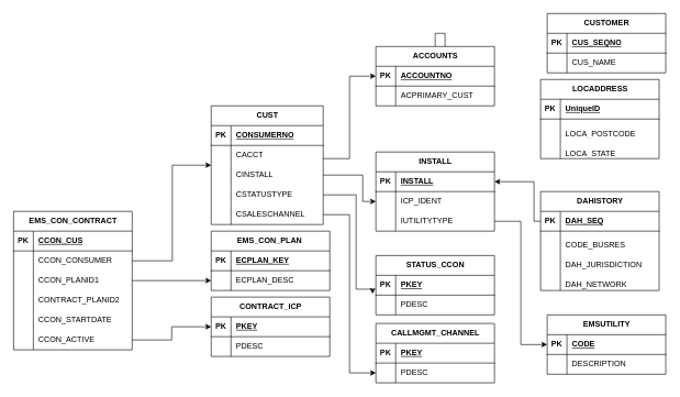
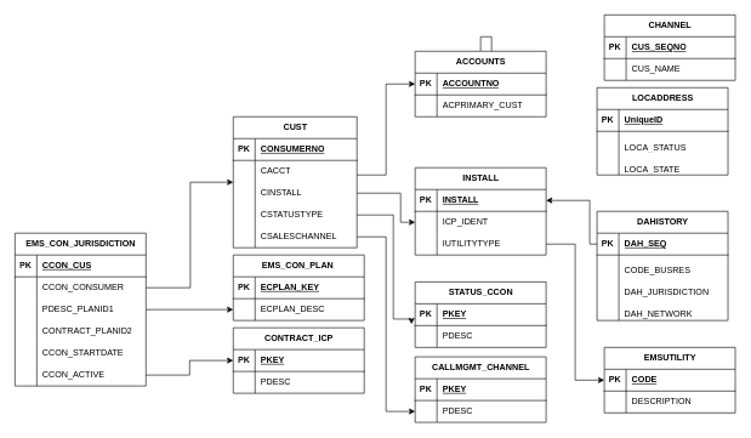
- <mxCell id="96" value="CUSTOMER" style="shape=table;startSize=30;container=1;collapsible=1;childLayout=tableLayout;fixedRows=1;rowLines=0;fontStyle=1;align=center;resizeLast=1;html=1;" vertex="1" parent="1"><mxGeometry x="830" y="20" width="180" height="90" as="geometry" /></mxCell>
+ <mxCell id="96" value="CHANNEL" style="shape=table;startSize=30;container=1;collapsible=1;childLayout=tableLayout;fixedRows=1;rowLines=0;fontStyle=1;align=center;resizeLast=1;html=1;" vertex="1" parent="1"><mxGeometry x="830" y="20" width="180" height="90" as="geometry" /></mxCell>
- <mxCell id="110" value="&lt;p data-pm-slice=&quot;1 1 [&amp;quot;table&amp;quot;,{&amp;quot;isNumberColumnEnabled&amp;quot;:true,&amp;quot;layout&amp;quot;:&amp;quot;default&amp;quot;,&amp;quot;__autoSize&amp;quot;:false,&amp;quot;localId&amp;quot;:&amp;quot;1747b9a3-e54e-4611-b13a-7f2fb78fcf5a&amp;quot;},&amp;quot;tableRow&amp;quot;,{},&amp;quot;tableCell&amp;quot;,{&amp;quot;colspan&amp;quot;:1,&amp;quot;rowspan&amp;quot;:1,&amp;quot;colwidth&amp;quot;:[133],&amp;quot;background&amp;quot;:null}]&quot;&gt;LOCA_POSTCODE&lt;/p&gt;" style="shape=partialRectangle;connectable=0;fillColor=none;top=0;left=0;bottom=0;right=0;align=left;spacingLeft=6;overflow=hidden;whiteSpace=wrap;html=1;" vertex="1" parent="108"><mxGeometry x="30" width="150" height="30" as="geometry"><mxRectangle width="150" height="30" as="alternateBounds" /></mxGeometry></mxCell>
+ <mxCell id="110" value="&lt;p data-pm-slice=&quot;1 1 [&amp;quot;table&amp;quot;,{&amp;quot;isNumberColumnEnabled&amp;quot;:true,&amp;quot;layout&amp;quot;:&amp;quot;default&amp;quot;,&amp;quot;__autoSize&amp;quot;:false,&amp;quot;localId&amp;quot;:&amp;quot;1747b9a3-e54e-4611-b13a-7f2fb78fcf5a&amp;quot;},&amp;quot;tableRow&amp;quot;,{},&amp;quot;tableCell&amp;quot;,{&amp;quot;colspan&amp;quot;:1,&amp;quot;rowspan&amp;quot;:1,&amp;quot;colwidth&amp;quot;:[133],&amp;quot;background&amp;quot;:null}]&quot;&gt;LOCA_STATUS&lt;/p&gt;" style="shape=partialRectangle;connectable=0;fillColor=none;top=0;left=0;bottom=0;right=0;align=left;spacingLeft=6;overflow=hidden;whiteSpace=wrap;html=1;" vertex="1" parent="108"><mxGeometry x="30" width="150" height="30" as="geometry"><mxRectangle width="150" height="30" as="alternateBounds" /></mxGeometry></mxCell>
- <mxCell id="2" value="EMS_CON_CONTRACT" style="shape=table;startSize=30;container=1;collapsible=1;childLayout=tableLayout;fixedRows=1;rowLines=0;fontStyle=1;align=center;resizeLast=1;html=1;" vertex="1" parent="1"><mxGeometry x="20" y="320" width="180" height="210" as="geometry" /></mxCell>
+ <mxCell id="2" value="EMS_CON_JURISDICTION" style="shape=table;startSize=30;container=1;collapsible=1;childLayout=tableLayout;fixedRows=1;rowLines=0;fontStyle=1;align=center;resizeLast=1;html=1;" vertex="1" parent="1"><mxGeometry x="20" y="320" width="180" height="210" as="geometry" /></mxCell>
- <mxCell id="11" value="CCON_PLANID1" style="shape=partialRectangle;connectable=0;fillColor=none;top=0;left=0;bottom=0;right=0;align=left;spacingLeft=6;overflow=hidden;whiteSpace=wrap;html=1;" vertex="1" parent="9"><mxGeometry x="30" width="150" height="30" as="geometry"><mxRectangle width="150" height="30" as="alternateBounds" /></mxGeometry></mxCell>
+ <mxCell id="11" value="PDESC_PLANID1" style="shape=partialRectangle;connectable=0;fillColor=none;top=0;left=0;bottom=0;right=0;align=left;spacingLeft=6;overflow=hidden;whiteSpace=wrap;html=1;" vertex="1" parent="9"><mxGeometry x="30" width="150" height="30" as="geometry"><mxRectangle width="150" height="30" as="alternateBounds" /></mxGeometry></mxCell>
